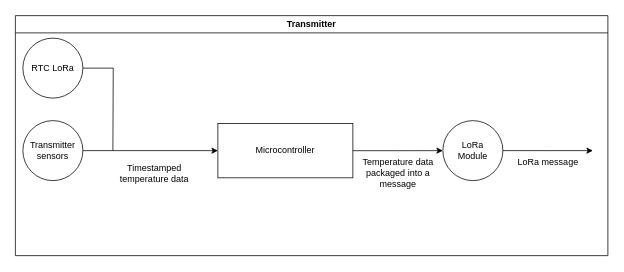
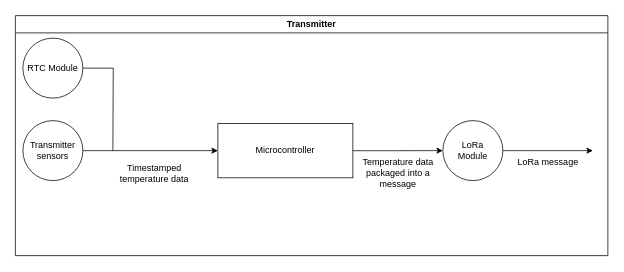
- <mxCell id="5" value="RTC LoRa" style="ellipse;whiteSpace=wrap;html=1;aspect=fixed;" vertex="1" parent="1"><mxGeometry x="30" y="50" width="80" height="80" as="geometry" /></mxCell>
+ <mxCell id="5" value="RTC Module" style="ellipse;whiteSpace=wrap;html=1;aspect=fixed;" vertex="1" parent="1"><mxGeometry x="30" y="50" width="80" height="80" as="geometry" /></mxCell>
